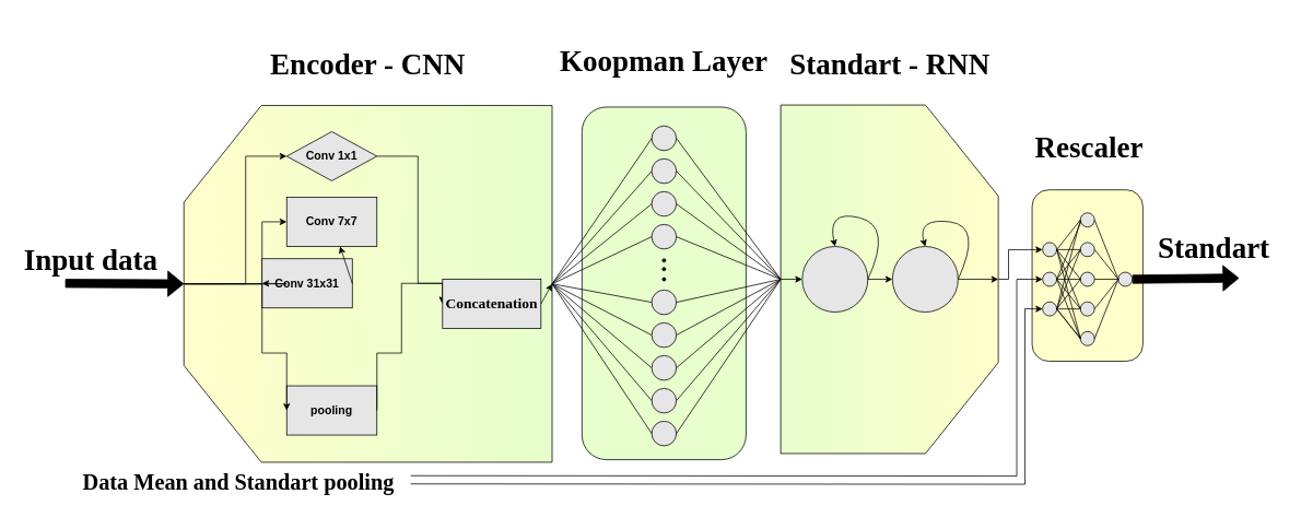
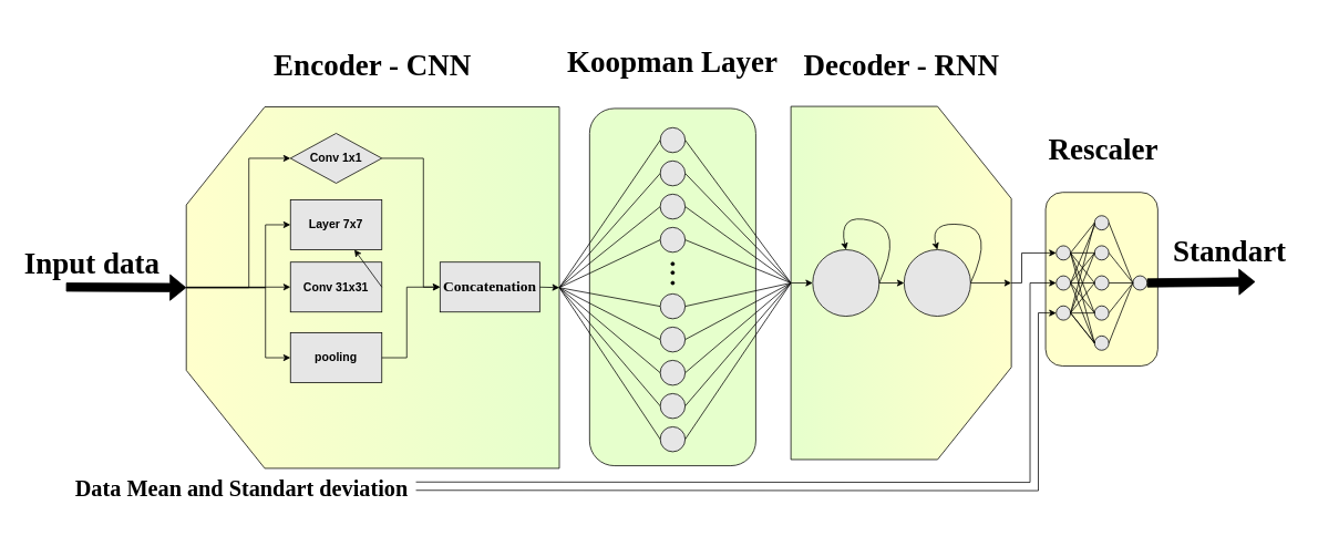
- <mxCell id="94" value="&lt;h1&gt;&lt;span style=&quot;background-color: rgb(255, 255, 255);&quot;&gt;Standart - RNN&lt;/span&gt;&lt;/h1&gt;" style="text;html=1;align=center;verticalAlign=middle;resizable=0;points=[];autosize=1;strokeColor=none;fillColor=none;fontSize=18;fontFamily=Times New Roman;" vertex="1" parent="1"><mxGeometry x="958.88" y="37.54" width="250" height="80" as="geometry" /></mxCell>
+ <mxCell id="94" value="&lt;h1&gt;&lt;span style=&quot;background-color: rgb(255, 255, 255);&quot;&gt;Decoder - RNN&lt;/span&gt;&lt;/h1&gt;" style="text;html=1;align=center;verticalAlign=middle;resizable=0;points=[];autosize=1;strokeColor=none;fillColor=none;fontSize=18;fontFamily=Times New Roman;" vertex="1" parent="1"><mxGeometry x="958.88" y="37.54" width="250" height="80" as="geometry" /></mxCell>
- <mxCell id="17" value="&lt;h3&gt;Conv 7x7&lt;/h3&gt;" style="rounded=0;whiteSpace=wrap;html=1;strokeColor=#000000;fillColor=#E6E6E6;" vertex="1" parent="1"><mxGeometry x="349" y="239.98" width="110" height="60" as="geometry" /></mxCell>
+ <mxCell id="17" value="&lt;h3&gt;Layer 7x7&lt;/h3&gt;" style="rounded=0;whiteSpace=wrap;html=1;strokeColor=#000000;fillColor=#E6E6E6;" vertex="1" parent="1"><mxGeometry x="349" y="239.98" width="110" height="60" as="geometry" /></mxCell>
- <mxCell id="16" value="&lt;h3&gt;Conv 31x31&lt;/h3&gt;" style="rounded=0;whiteSpace=wrap;html=1;strokeColor=#000000;fillColor=#E6E6E6;" vertex="1" parent="1"><mxGeometry x="319" y="314.98" width="110" height="60" as="geometry" /></mxCell>
+ <mxCell id="16" value="&lt;h3&gt;Conv 31x31&lt;/h3&gt;" style="rounded=0;whiteSpace=wrap;html=1;strokeColor=#000000;fillColor=#E6E6E6;" vertex="1" parent="1"><mxGeometry x="349" y="314.98" width="110" height="60" as="geometry" /></mxCell>
- <mxCell id="42" value="&lt;h2&gt;&lt;font style=&quot;font-size: 18px;&quot; face=&quot;Times New Roman&quot;&gt;Concatenation&lt;/font&gt;&lt;/h2&gt;" style="rounded=0;whiteSpace=wrap;html=1;strokeColor=#000000;fillColor=#E6E6E6;" vertex="1" parent="1"><mxGeometry x="539" y="339.98" width="120" height="60" as="geometry" /></mxCell>
+ <mxCell id="42" value="&lt;h2&gt;&lt;font style=&quot;font-size: 18px;&quot; face=&quot;Times New Roman&quot;&gt;Concatenation&lt;/font&gt;&lt;/h2&gt;" style="rounded=0;whiteSpace=wrap;html=1;strokeColor=#000000;fillColor=#E6E6E6;" vertex="1" parent="1"><mxGeometry x="529" y="314.98" width="120" height="60" as="geometry" /></mxCell>
- <mxCell id="15" value="&lt;h3&gt;pooling&lt;/h3&gt;" style="rounded=0;whiteSpace=wrap;html=1;strokeColor=#000000;fillColor=#E6E6E6;" vertex="1" parent="1"><mxGeometry x="349" y="469.98" width="110" height="60" as="geometry" /></mxCell>
+ <mxCell id="15" value="&lt;h3&gt;pooling&lt;/h3&gt;" style="rounded=0;whiteSpace=wrap;html=1;strokeColor=#000000;fillColor=#E6E6E6;" vertex="1" parent="1"><mxGeometry x="349" y="399.98" width="110" height="60" as="geometry" /></mxCell>
- <mxCell id="96" value="&lt;h2&gt;&lt;span style=&quot;background-color: rgb(255, 255, 255);&quot;&gt;Data Mean and Standart pooling&lt;/span&gt;&lt;/h2&gt;" style="text;html=1;align=center;verticalAlign=middle;resizable=0;points=[];autosize=1;strokeColor=none;fillColor=none;fontSize=18;fontFamily=Times New Roman;" vertex="1" parent="1"><mxGeometry x="80" y="552.54" width="420" height="70" as="geometry" /></mxCell>
+ <mxCell id="96" value="&lt;h2&gt;&lt;span style=&quot;background-color: rgb(255, 255, 255);&quot;&gt;Data Mean and Standart deviation&lt;/span&gt;&lt;/h2&gt;" style="text;html=1;align=center;verticalAlign=middle;resizable=0;points=[];autosize=1;strokeColor=none;fillColor=none;fontSize=18;fontFamily=Times New Roman;" vertex="1" parent="1"><mxGeometry x="80" y="552.54" width="420" height="70" as="geometry" /></mxCell>
